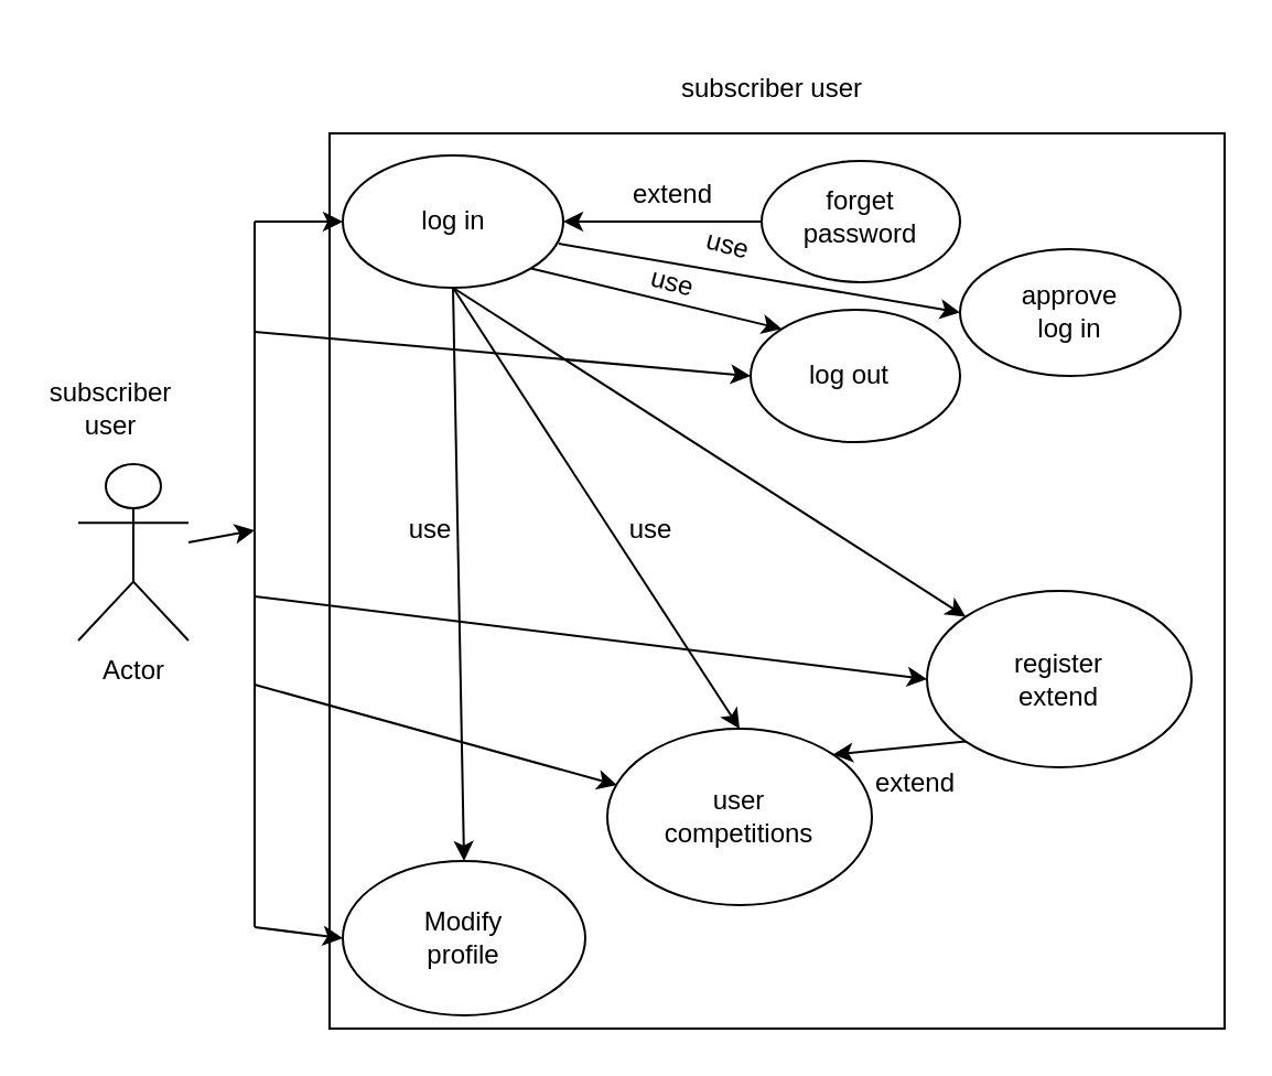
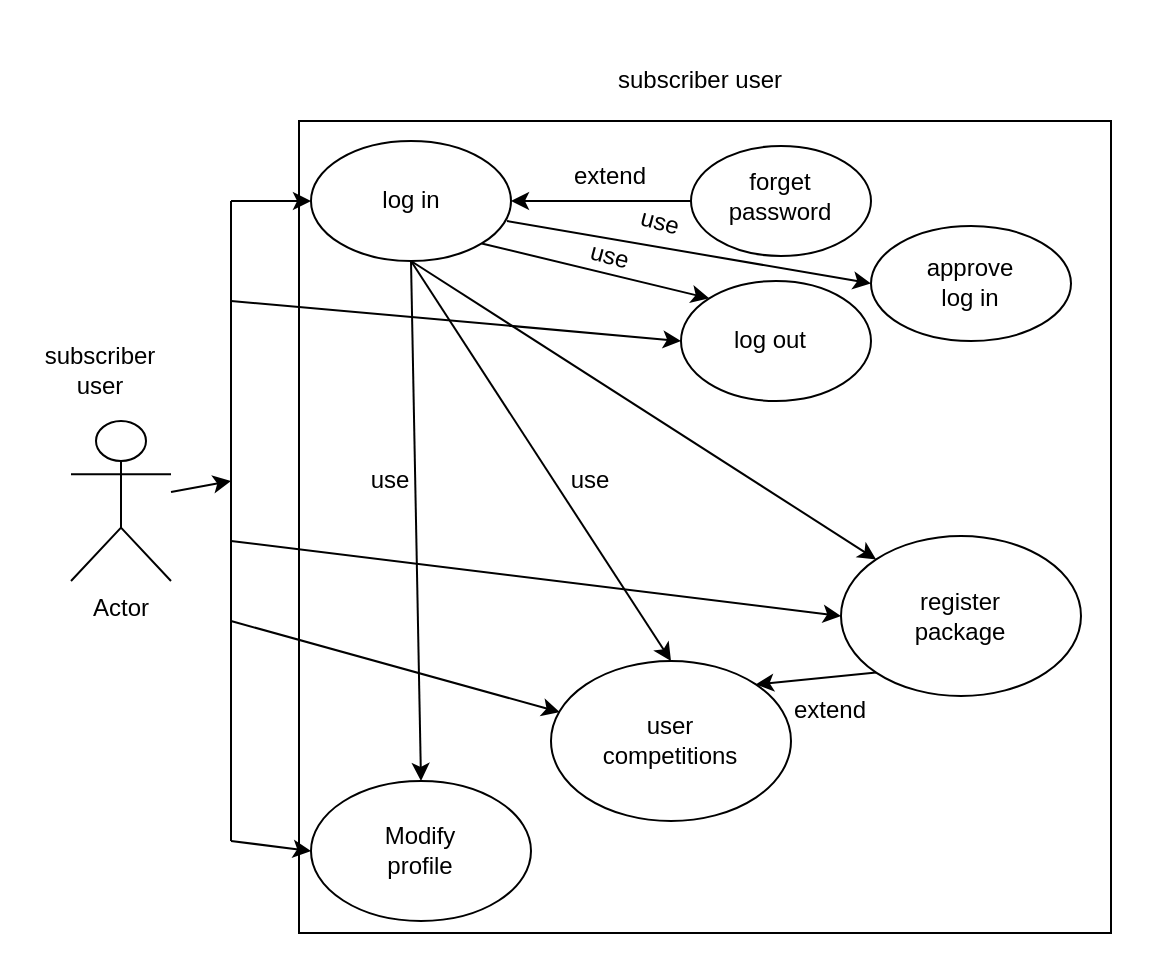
- <mxCell id="26" value="register extend" style="text;html=1;strokeColor=none;fillColor=none;align=center;verticalAlign=middle;whiteSpace=wrap;rounded=0;" parent="1" vertex="1"><mxGeometry x="450" y="292.5" width="60" height="30" as="geometry" /></mxCell>
+ <mxCell id="26" value="register package" style="text;html=1;strokeColor=none;fillColor=none;align=center;verticalAlign=middle;whiteSpace=wrap;rounded=0;" parent="1" vertex="1"><mxGeometry x="450" y="292.5" width="60" height="30" as="geometry" /></mxCell>
